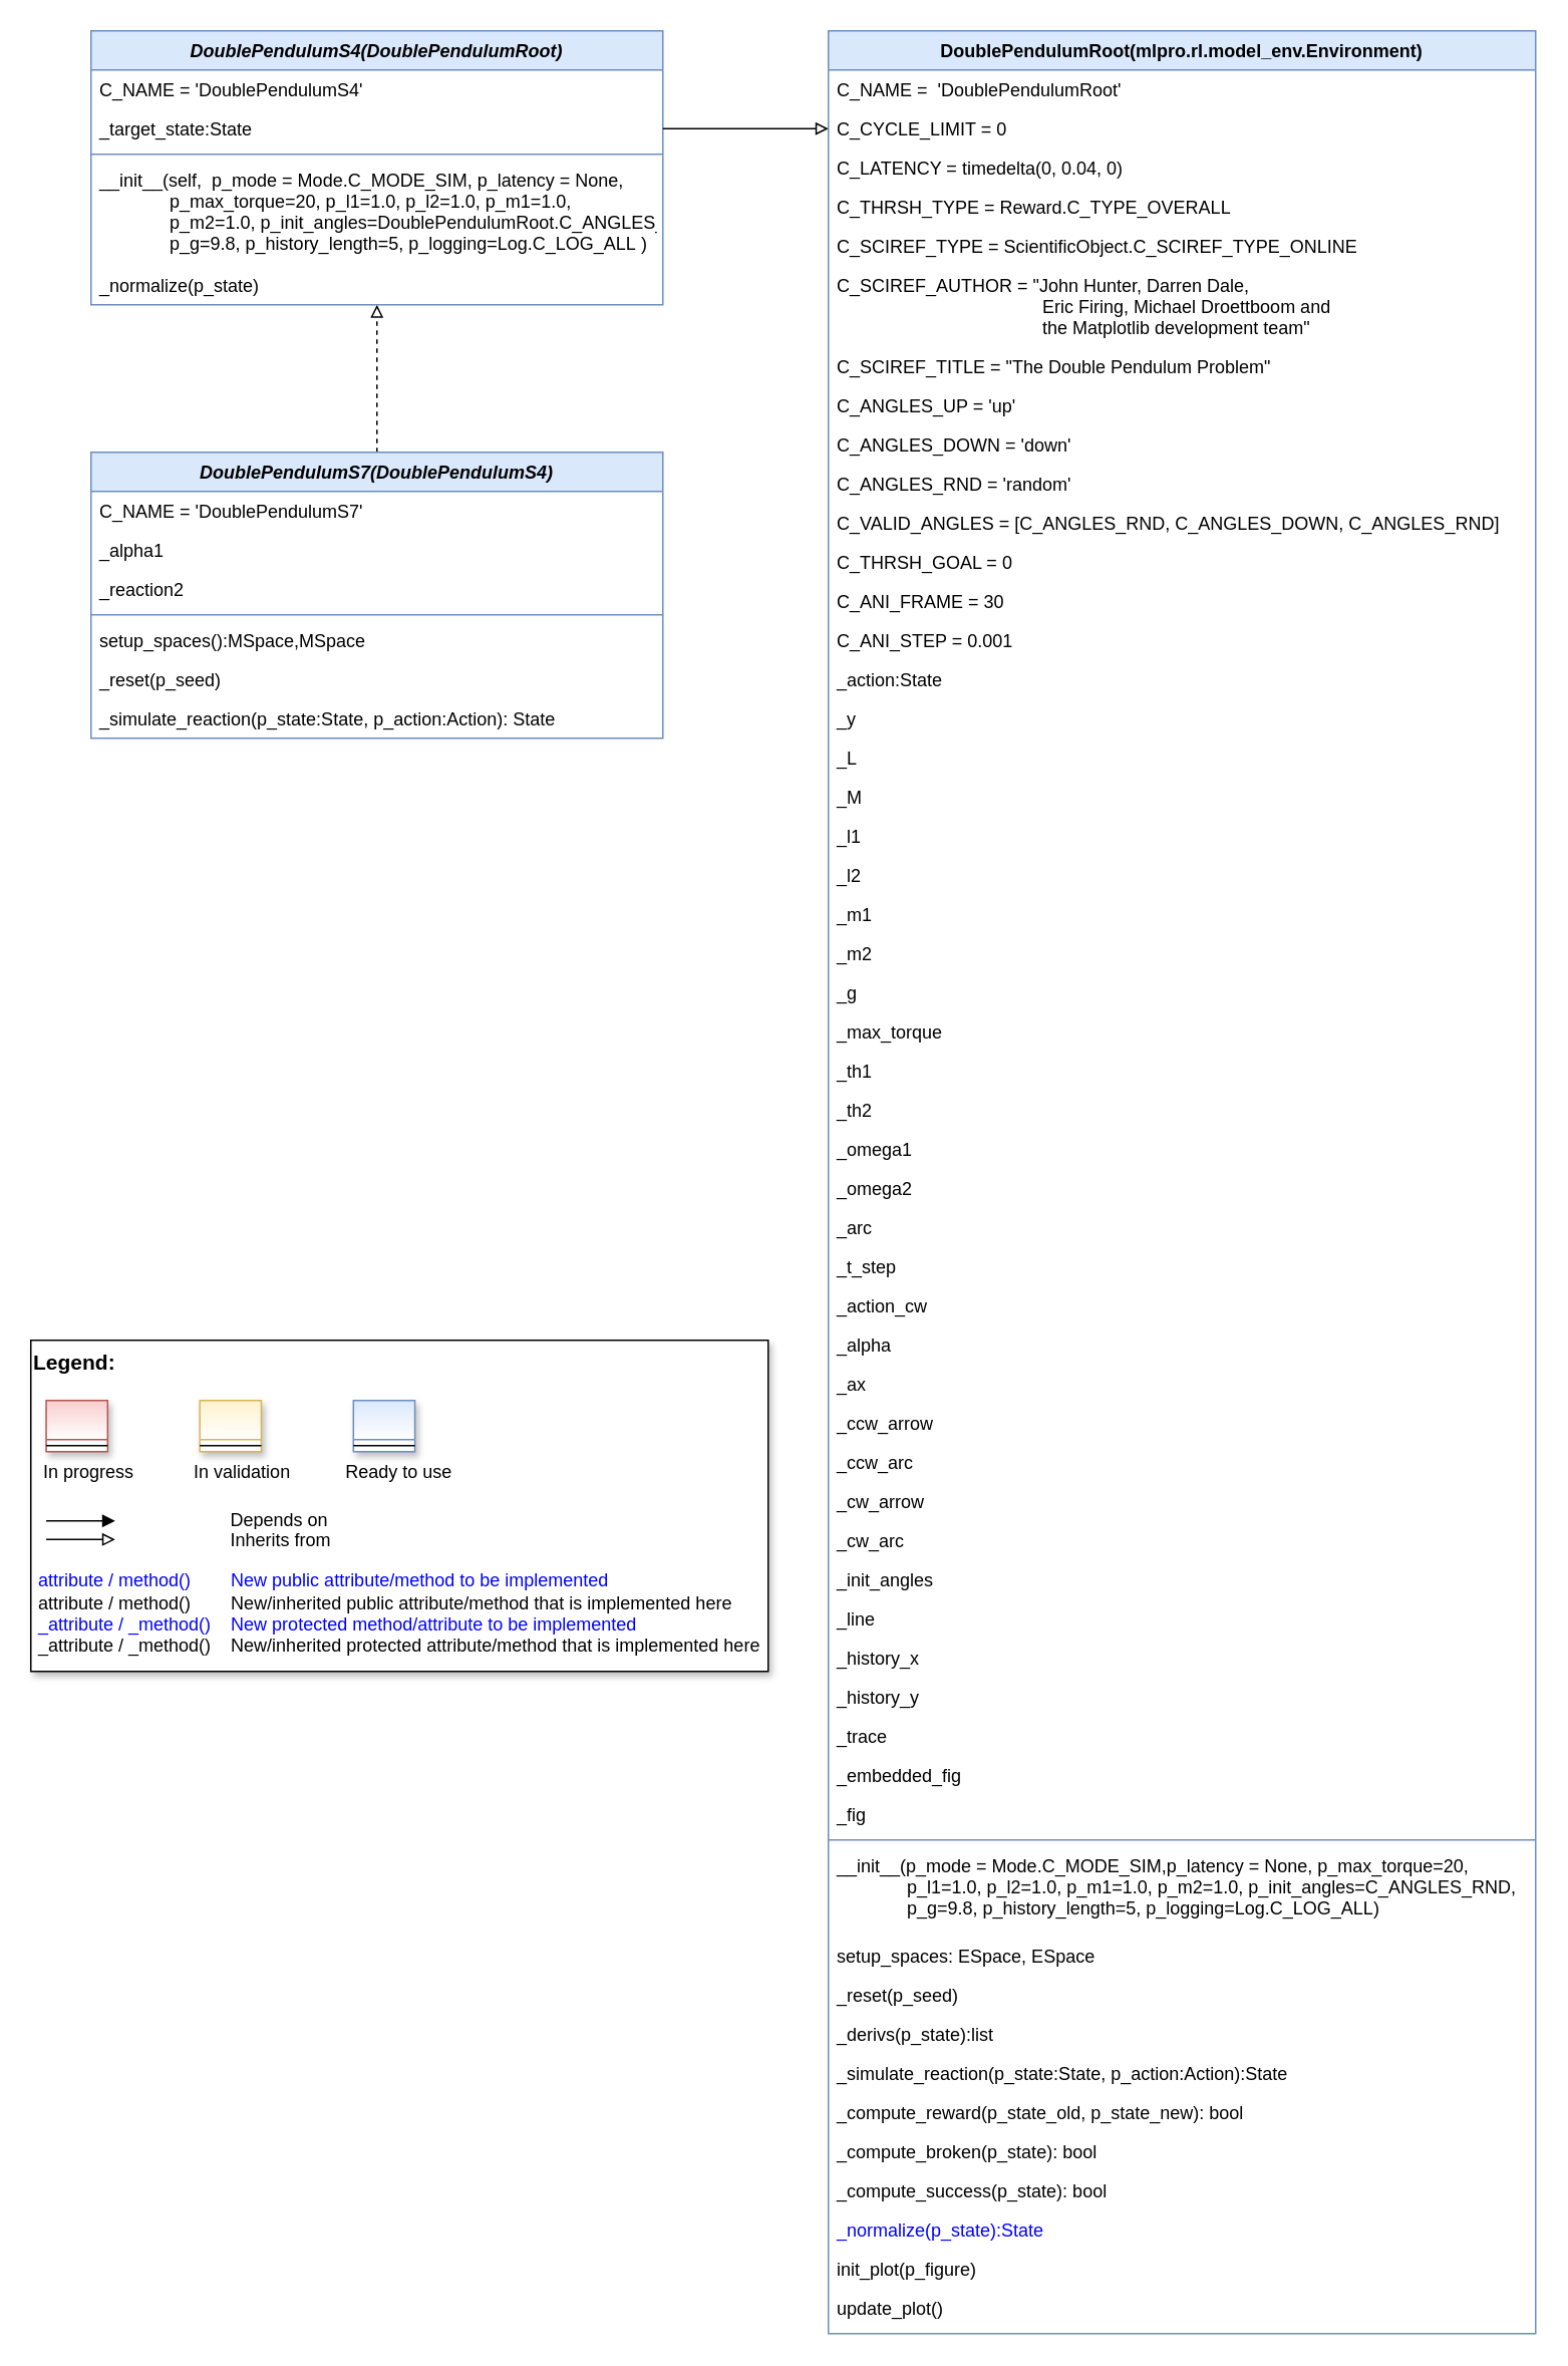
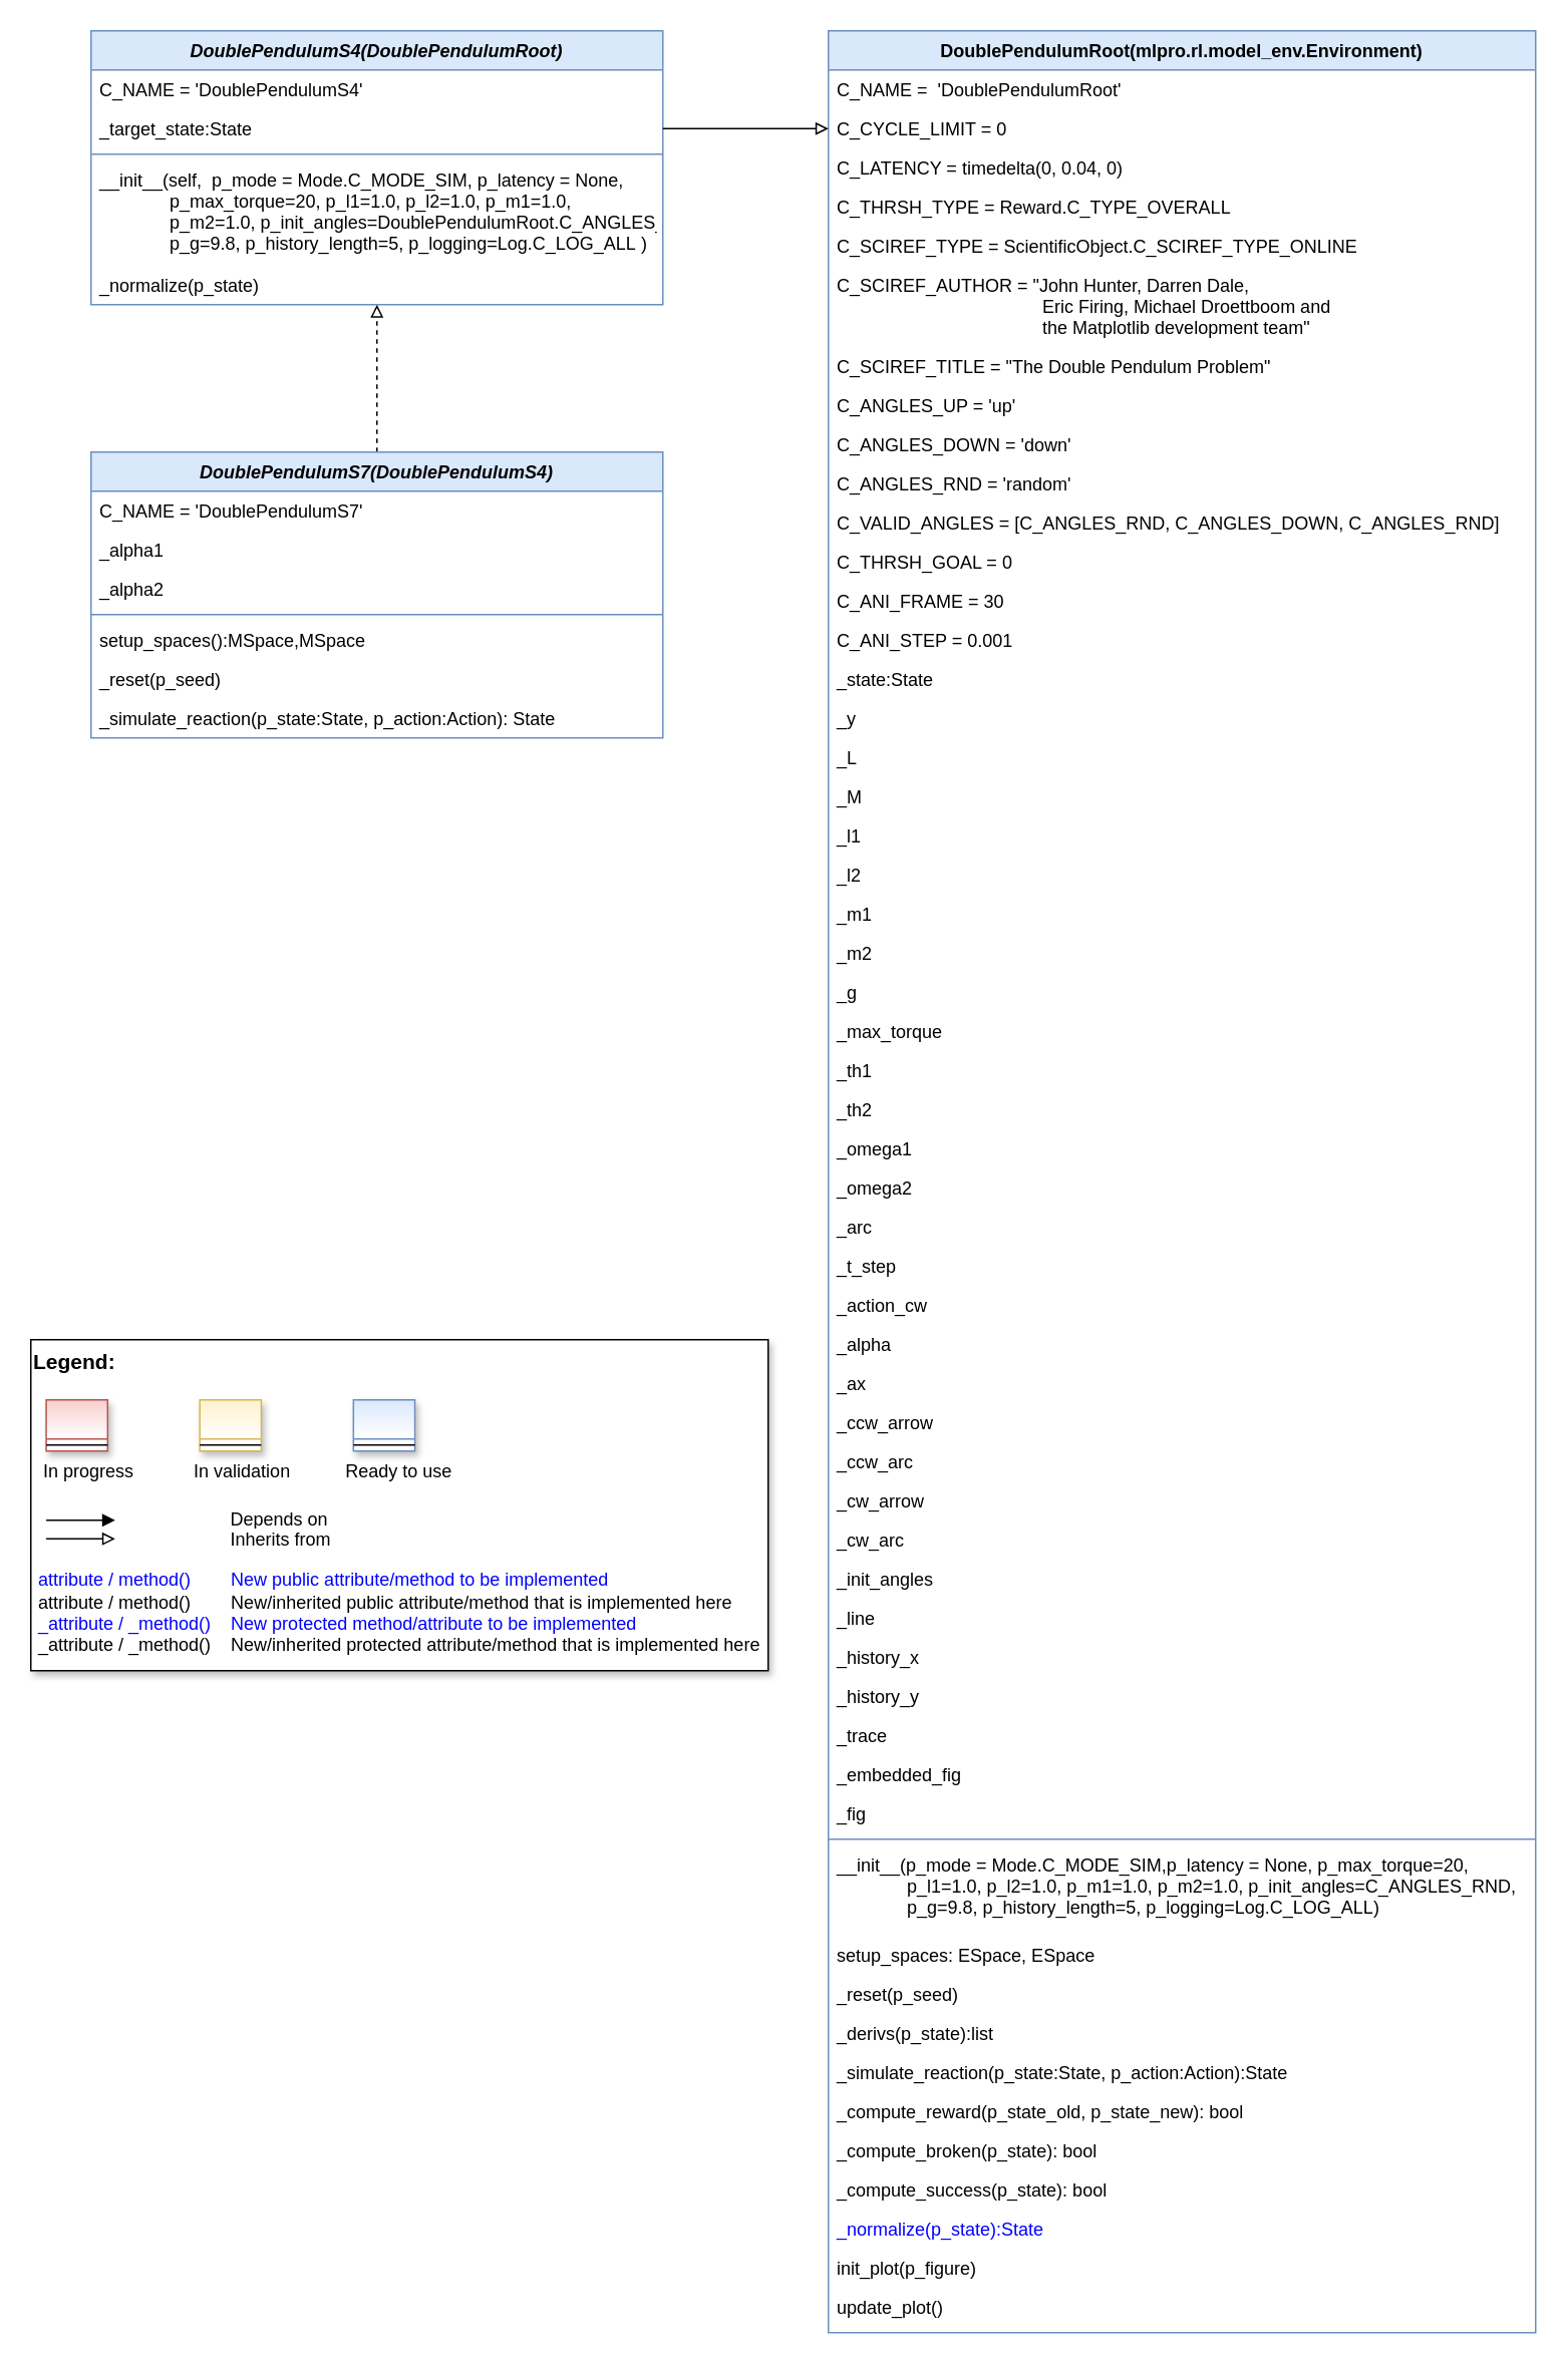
- <mxCell id="63" value="_reaction2" style="text;align=left;verticalAlign=top;spacingLeft=4;spacingRight=4;overflow=hidden;rotatable=0;points=[[0,0.5],[1,0.5]];portConstraint=eastwest;" vertex="1" parent="60"><mxGeometry y="78" width="380" height="26" as="geometry" /></mxCell>
+ <mxCell id="63" value="_alpha2" style="text;align=left;verticalAlign=top;spacingLeft=4;spacingRight=4;overflow=hidden;rotatable=0;points=[[0,0.5],[1,0.5]];portConstraint=eastwest;" vertex="1" parent="60"><mxGeometry y="78" width="380" height="26" as="geometry" /></mxCell>
- <mxCell id="17" value="_action:State" style="text;align=left;verticalAlign=top;spacingLeft=4;spacingRight=4;overflow=hidden;rotatable=0;points=[[0,0.5],[1,0.5]];portConstraint=eastwest;rounded=0;shadow=0;html=0;" parent="2" vertex="1"><mxGeometry y="418" width="470" height="26" as="geometry" /></mxCell>
+ <mxCell id="17" value="_state:State" style="text;align=left;verticalAlign=top;spacingLeft=4;spacingRight=4;overflow=hidden;rotatable=0;points=[[0,0.5],[1,0.5]];portConstraint=eastwest;rounded=0;shadow=0;html=0;" parent="2" vertex="1"><mxGeometry y="418" width="470" height="26" as="geometry" /></mxCell>
